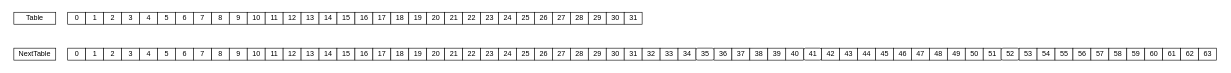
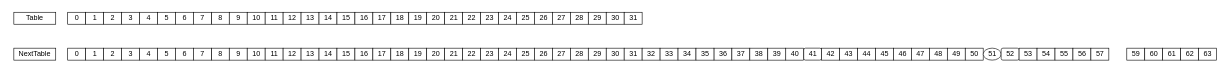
- <mxCell id="101" value="35" style="strokeWidth=1;fontStyle=0;html=1;rounded=1;" vertex="1" parent="69"><mxGeometry x="90" width="30" height="20" as="geometry" /></mxCell>
+ <mxCell id="101" value="35" style="strokeWidth=1;fontStyle=0;html=1;" vertex="1" parent="69"><mxGeometry x="90" width="30" height="20" as="geometry" /></mxCell>
- <mxCell id="81" value="51" style="strokeWidth=1;fontStyle=0;html=1;" vertex="1" parent="69"><mxGeometry x="570" width="30" height="20" as="geometry" /></mxCell>
+ <mxCell id="81" value="51" style="ellipse;strokeWidth=1;fontStyle=0;html=1;" vertex="1" parent="69"><mxGeometry x="570" width="30" height="20" as="geometry" /></mxCell>
- <mxCell id="88" value="58" style="strokeWidth=1;fontStyle=0;html=1;" vertex="1" parent="69"><mxGeometry x="780" width="30" height="20" as="geometry" /></mxCell>
